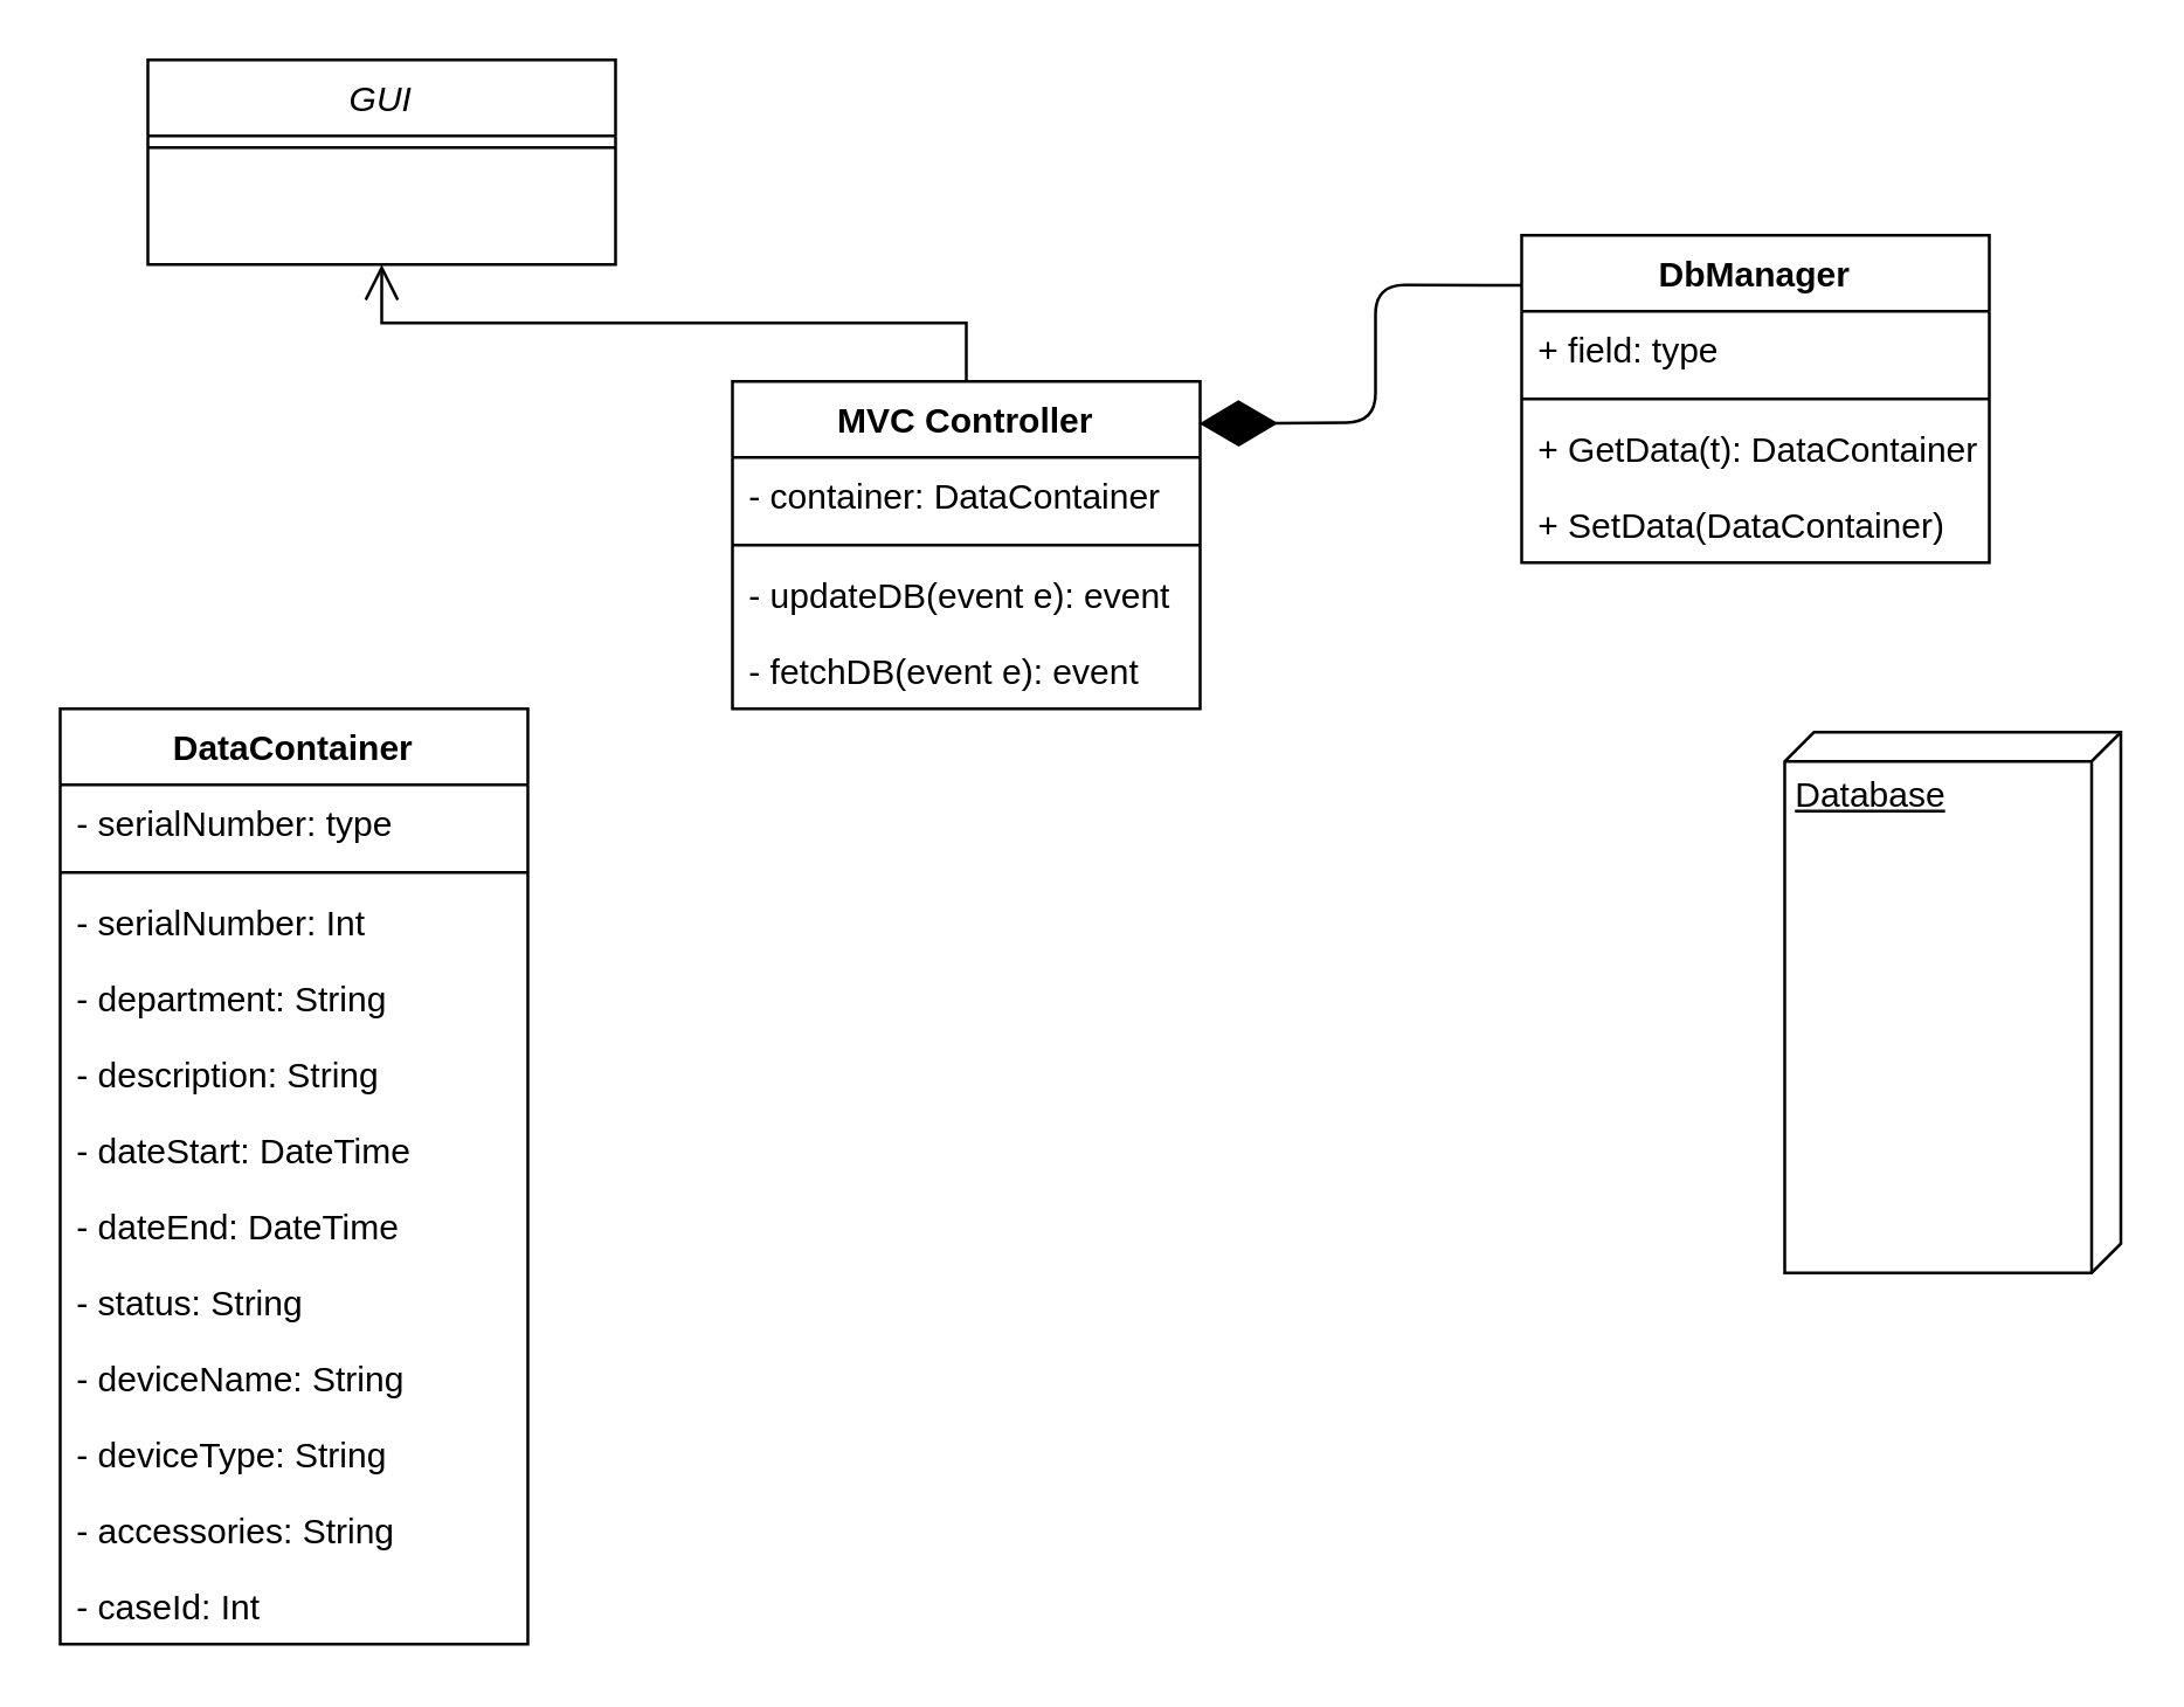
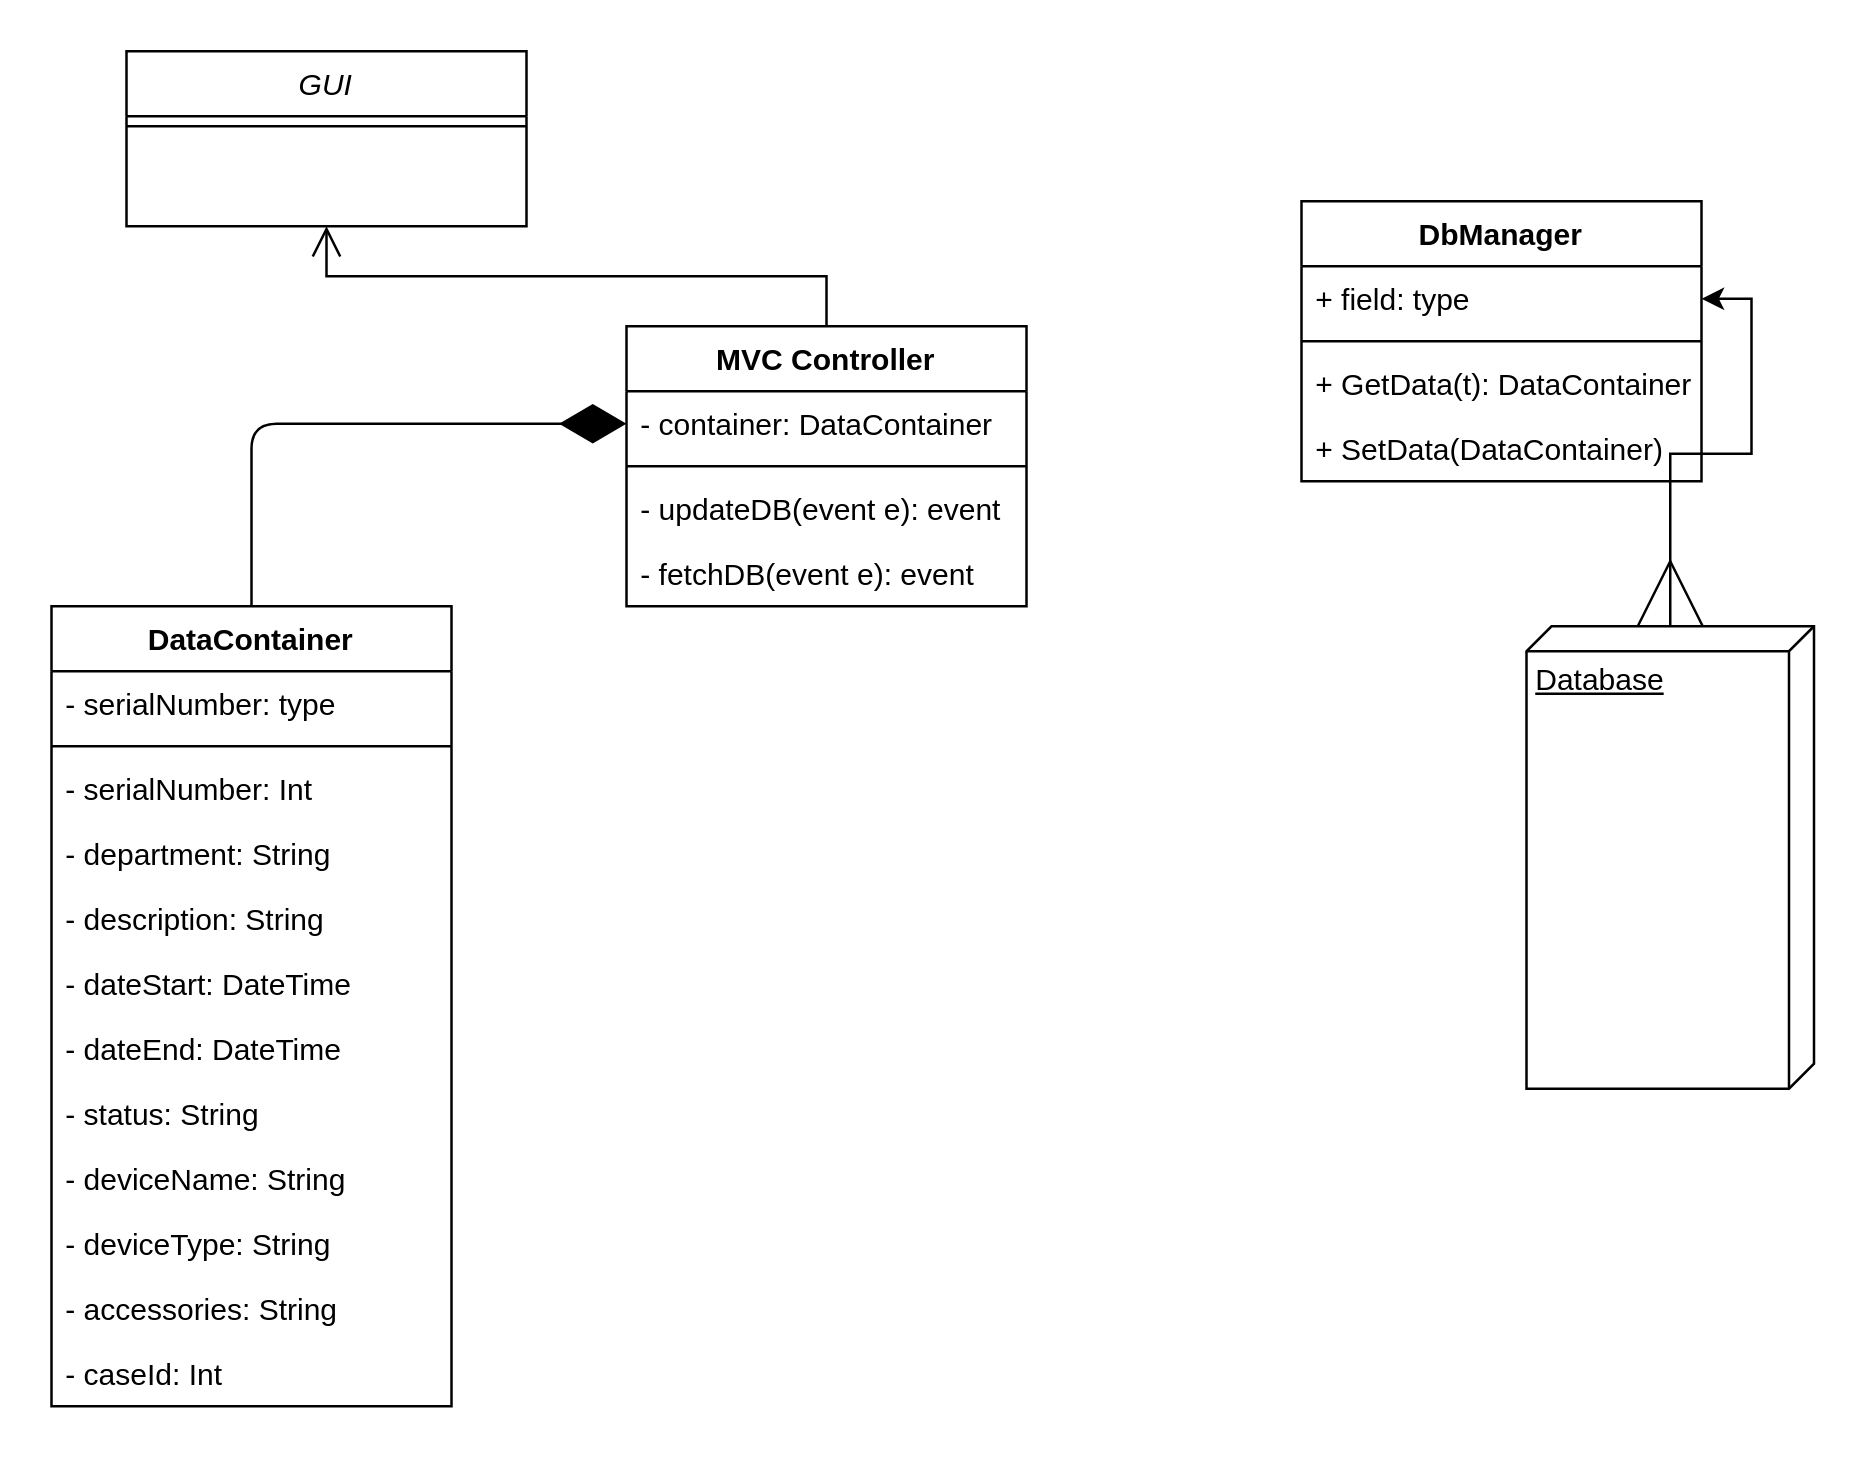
- <mxCell id="26" value="" style="endArrow=diamondThin;endFill=1;endSize=24;html=1;entryX=0.998;entryY=0.129;entryDx=0;entryDy=0;entryPerimeter=0;exitX=0.006;exitY=0.153;exitDx=0;exitDy=0;exitPerimeter=0;" edge="1" parent="1" source="27" target="5"><mxGeometry width="160" relative="1" as="geometry"><mxPoint x="300" y="270" as="sourcePoint" /><mxPoint x="460" y="270" as="targetPoint" /><Array as="points"><mxPoint x="470" y="97" /><mxPoint x="470" y="144" /></Array></mxGeometry></mxCell>
+ <mxCell id="11" style="edgeStyle=orthogonalEdgeStyle;rounded=0;orthogonalLoop=1;jettySize=auto;html=1;exitX=1;exitY=0.5;exitDx=0;exitDy=0;endArrow=ERmany;endFill=0;endSize=24;startArrow=classic;startFill=1;" edge="1" parent="1" source="28" target="10"><mxGeometry relative="1" as="geometry" /></mxCell>
+ <mxCell id="12" style="edgeStyle=orthogonalEdgeStyle;rounded=1;orthogonalLoop=1;jettySize=auto;html=1;entryX=0;entryY=0.5;entryDx=0;entryDy=0;startArrow=none;startFill=0;endArrow=diamondThin;endFill=1;endSize=24;" edge="1" parent="1" source="13" target="6"><mxGeometry relative="1" as="geometry" /></mxCell>
